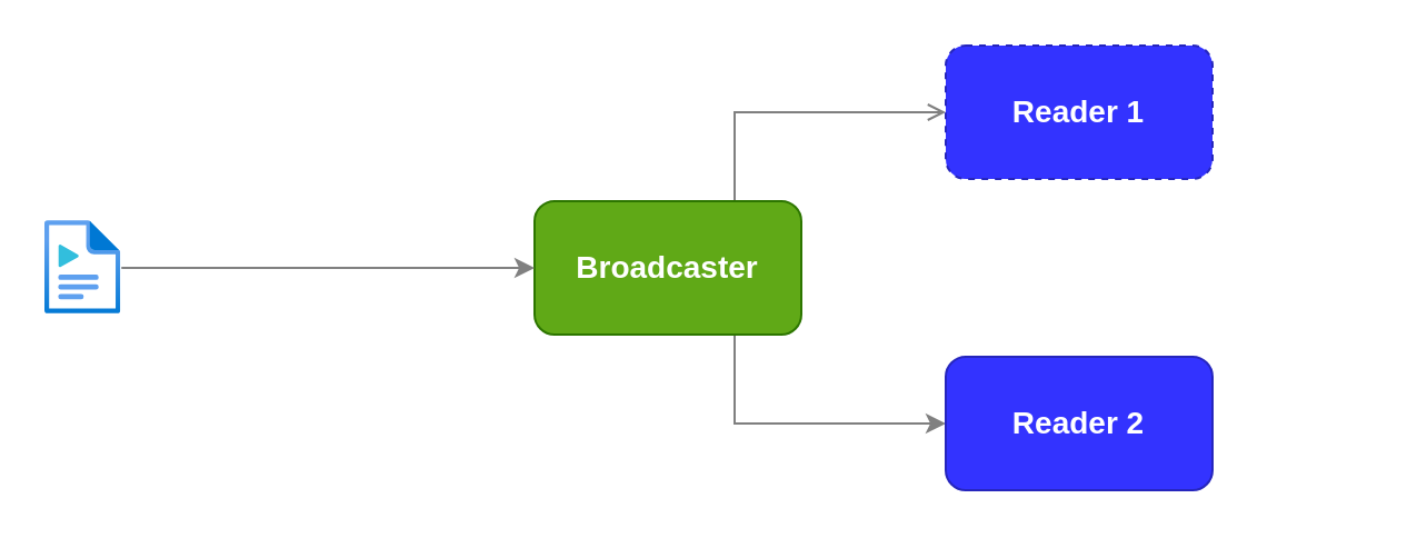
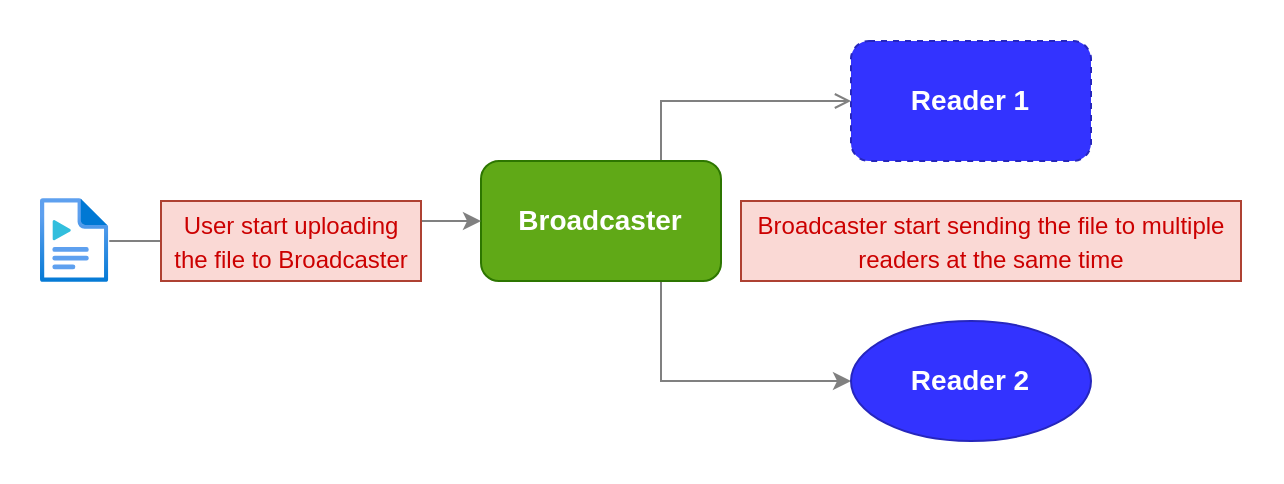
+ <mxCell id="9" value="&lt;font style=&quot;font-size: 12px&quot;&gt;User start uploading&lt;br&gt;the file to Broadcaster&lt;/font&gt;" style="text;html=1;align=center;verticalAlign=middle;resizable=0;points=[];autosize=1;strokeColor=#ae4132;fillColor=#fad9d5;fontSize=14;fontColor=#CC0000;" vertex="1" parent="1"><mxGeometry x="80" y="100" width="130" height="40" as="geometry" /></mxCell>
- <mxCell id="4" value="&lt;b&gt;&lt;font style=&quot;font-size: 14px&quot;&gt;Broadcaster&lt;/font&gt;&lt;/b&gt;" style="rounded=1;whiteSpace=wrap;html=1;fillColor=#60a917;strokeColor=#2D7600;fontColor=#ffffff;" vertex="1" parent="1"><mxGeometry x="240" y="90" width="120" height="60" as="geometry" /></mxCell>
+ <mxCell id="4" value="&lt;b&gt;&lt;font style=&quot;font-size: 14px&quot;&gt;Broadcaster&lt;/font&gt;&lt;/b&gt;" style="rounded=1;whiteSpace=wrap;html=1;fillColor=#60a917;strokeColor=#2D7600;fontColor=#ffffff;" vertex="1" parent="1"><mxGeometry x="240" y="80" width="120" height="60" as="geometry" /></mxCell>
+ <mxCell id="10" value="&lt;font style=&quot;font-size: 12px&quot;&gt;Broadcaster start sending the file to multiple&lt;br&gt;readers at the same time&lt;/font&gt;" style="text;html=1;align=center;verticalAlign=middle;resizable=0;points=[];autosize=1;strokeColor=#ae4132;fillColor=#fad9d5;fontSize=14;fontColor=#CC0000;" vertex="1" parent="1"><mxGeometry x="370" y="100" width="250" height="40" as="geometry" /></mxCell>
- <mxCell id="6" value="&lt;b&gt;&lt;font style=&quot;font-size: 14px&quot;&gt;Reader 2&lt;/font&gt;&lt;/b&gt;" style="rounded=1;whiteSpace=wrap;html=1;fillColor=#3333FF;strokeColor=#2626BD;fontColor=#ffffff;" vertex="1" parent="1"><mxGeometry x="425" y="160" width="120" height="60" as="geometry" /></mxCell>
+ <mxCell id="6" value="&lt;b&gt;&lt;font style=&quot;font-size: 14px&quot;&gt;Reader 2&lt;/font&gt;&lt;/b&gt;" style="ellipse;whiteSpace=wrap;html=1;fillColor=#3333FF;strokeColor=#2626BD;fontColor=#ffffff;" vertex="1" parent="1"><mxGeometry x="425" y="160" width="120" height="60" as="geometry" /></mxCell>
